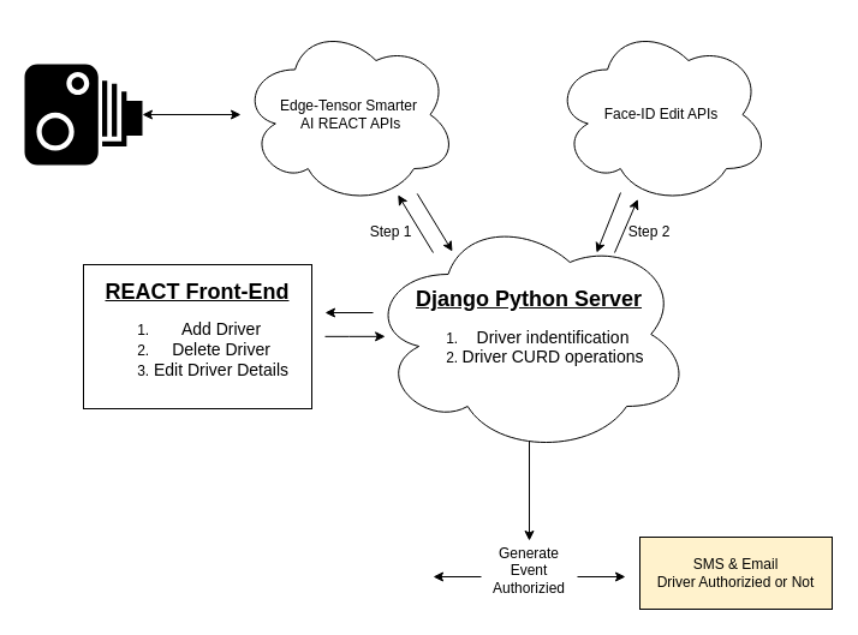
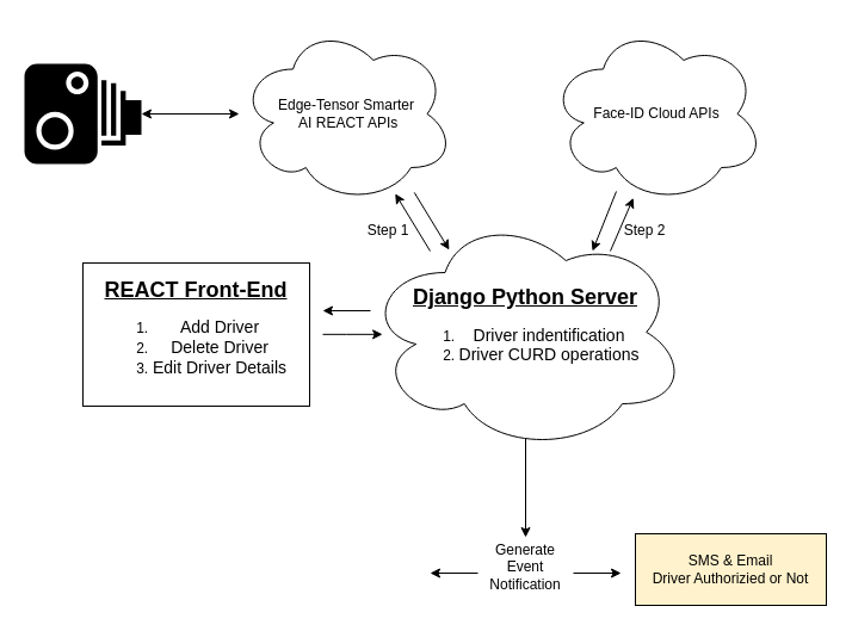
- <mxCell id="4" value="Face-ID Edit APIs" style="ellipse;shape=cloud;whiteSpace=wrap;html=1;" parent="1" vertex="1"><mxGeometry x="460" y="20" width="180" height="150" as="geometry" /></mxCell>
+ <mxCell id="4" value="Face-ID Cloud APIs" style="ellipse;shape=cloud;whiteSpace=wrap;html=1;" parent="1" vertex="1"><mxGeometry x="460" y="20" width="180" height="150" as="geometry" /></mxCell>
- <mxCell id="13" value="Generate Event Authorizied" style="text;html=1;strokeColor=none;fillColor=none;align=center;verticalAlign=middle;whiteSpace=wrap;rounded=0;" parent="1" vertex="1"><mxGeometry x="410" y="460" width="60" height="30" as="geometry" /></mxCell>
+ <mxCell id="13" value="Generate Event Notification" style="text;html=1;strokeColor=none;fillColor=none;align=center;verticalAlign=middle;whiteSpace=wrap;rounded=0;" parent="1" vertex="1"><mxGeometry x="410" y="460" width="60" height="30" as="geometry" /></mxCell>
